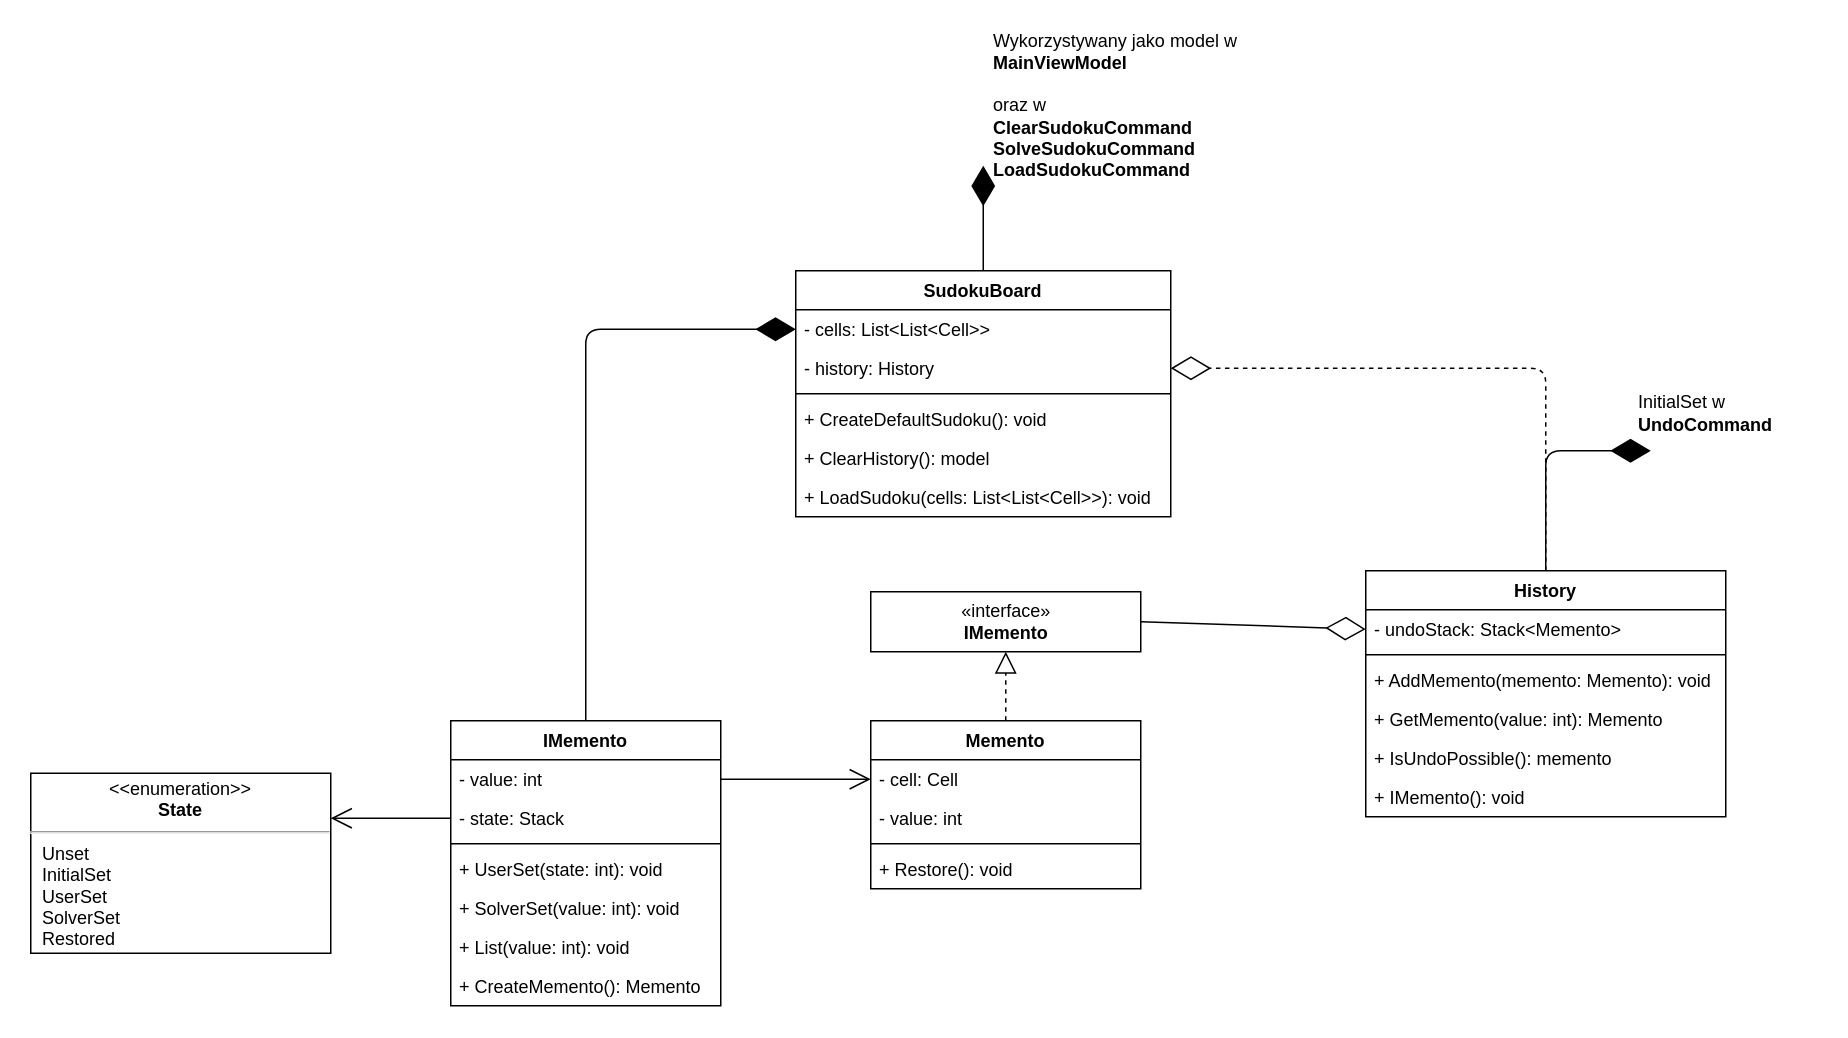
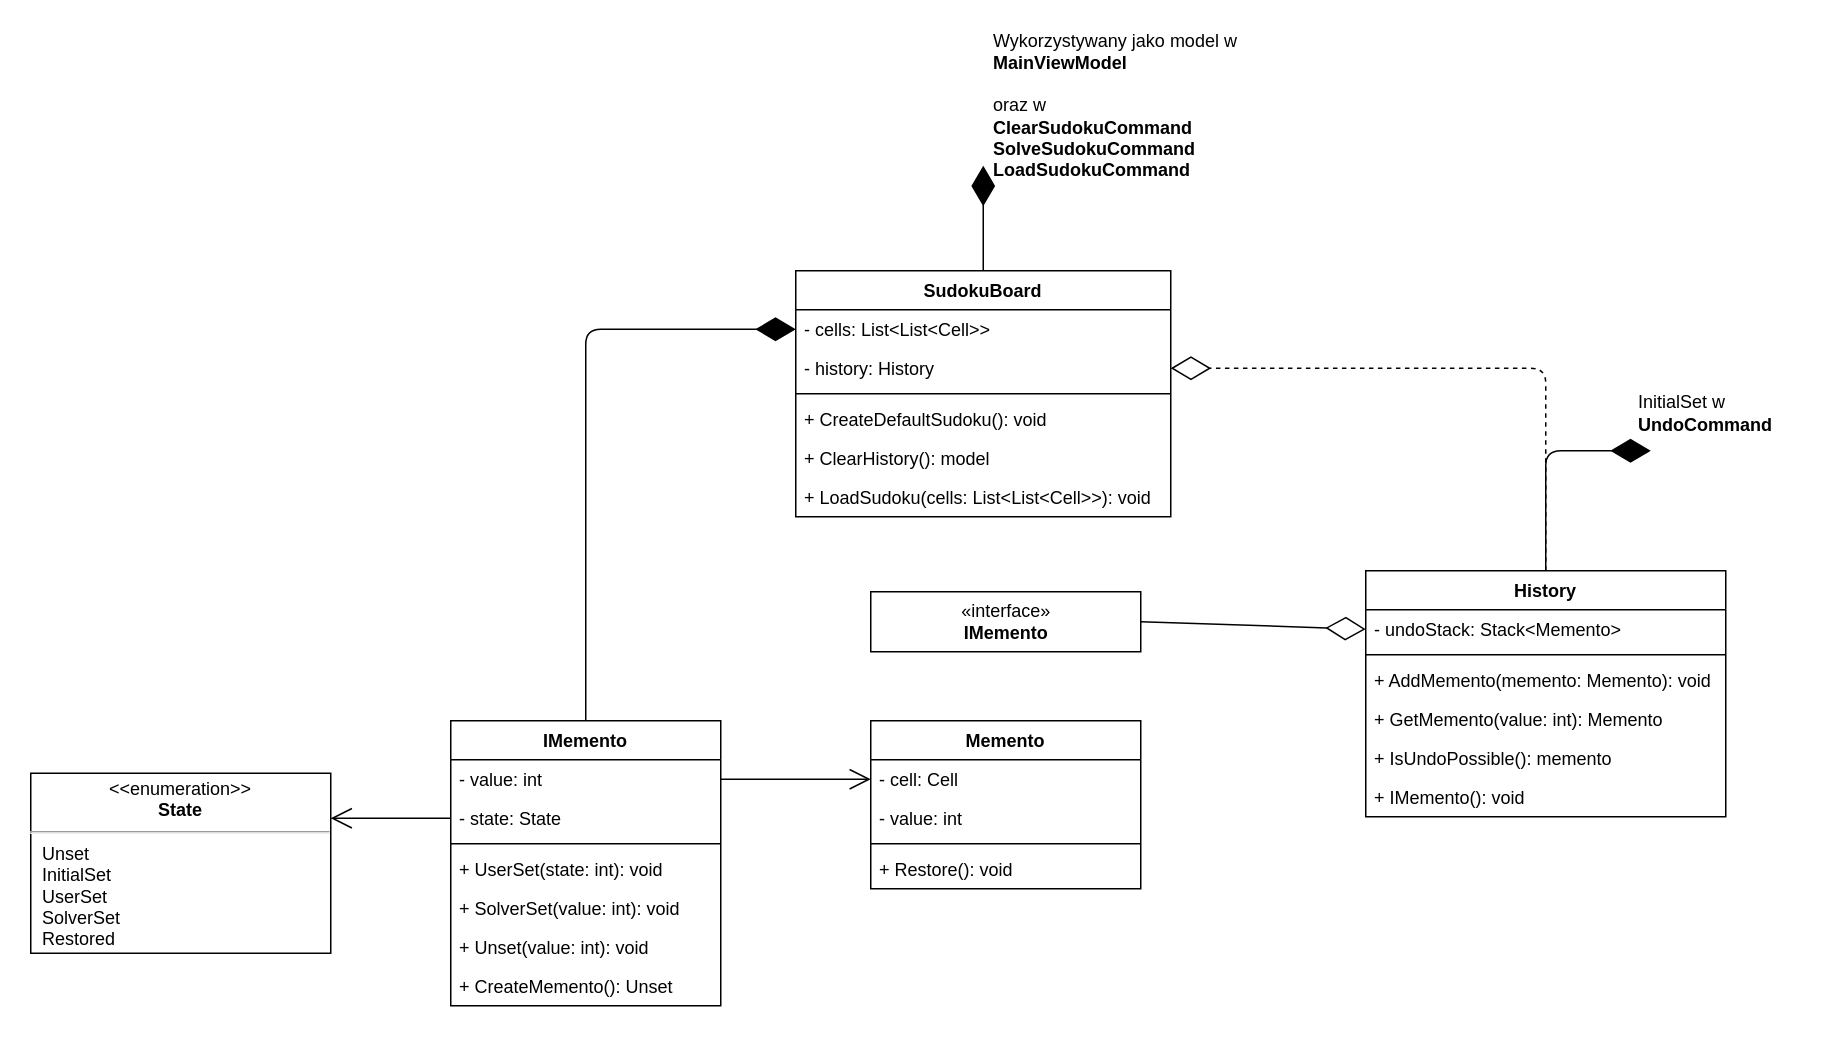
- <mxCell id="7" value="" style="endArrow=block;dashed=1;endFill=0;endSize=12;html=1;entryX=0.5;entryY=1;entryDx=0;entryDy=0;exitX=0.5;exitY=0;exitDx=0;exitDy=0;" parent="1" source="17" target="6" edge="1"><mxGeometry width="160" relative="1" as="geometry"><mxPoint x="490" y="480" as="sourcePoint" /><mxPoint x="650" y="480" as="targetPoint" /></mxGeometry></mxCell>
- <mxCell id="31" value="- state: Stack" style="text;strokeColor=none;fillColor=none;align=left;verticalAlign=top;spacingLeft=4;spacingRight=4;overflow=hidden;rotatable=0;points=[[0,0.5],[1,0.5]];portConstraint=eastwest;" parent="29" vertex="1"><mxGeometry y="52" width="180" height="26" as="geometry" /></mxCell>
+ <mxCell id="31" value="- state: State" style="text;strokeColor=none;fillColor=none;align=left;verticalAlign=top;spacingLeft=4;spacingRight=4;overflow=hidden;rotatable=0;points=[[0,0.5],[1,0.5]];portConstraint=eastwest;" parent="29" vertex="1"><mxGeometry y="52" width="180" height="26" as="geometry" /></mxCell>
- <mxCell id="35" value="+ List(value: int): void" style="text;strokeColor=none;fillColor=none;align=left;verticalAlign=top;spacingLeft=4;spacingRight=4;overflow=hidden;rotatable=0;points=[[0,0.5],[1,0.5]];portConstraint=eastwest;" parent="29" vertex="1"><mxGeometry y="138" width="180" height="26" as="geometry" /></mxCell>
+ <mxCell id="35" value="+ Unset(value: int): void" style="text;strokeColor=none;fillColor=none;align=left;verticalAlign=top;spacingLeft=4;spacingRight=4;overflow=hidden;rotatable=0;points=[[0,0.5],[1,0.5]];portConstraint=eastwest;" parent="29" vertex="1"><mxGeometry y="138" width="180" height="26" as="geometry" /></mxCell>
- <mxCell id="36" value="+ CreateMemento(): Memento" style="text;strokeColor=none;fillColor=none;align=left;verticalAlign=top;spacingLeft=4;spacingRight=4;overflow=hidden;rotatable=0;points=[[0,0.5],[1,0.5]];portConstraint=eastwest;" parent="29" vertex="1"><mxGeometry y="164" width="180" height="26" as="geometry" /></mxCell>
+ <mxCell id="36" value="+ CreateMemento(): Unset" style="text;strokeColor=none;fillColor=none;align=left;verticalAlign=top;spacingLeft=4;spacingRight=4;overflow=hidden;rotatable=0;points=[[0,0.5],[1,0.5]];portConstraint=eastwest;" parent="29" vertex="1"><mxGeometry y="164" width="180" height="26" as="geometry" /></mxCell>
